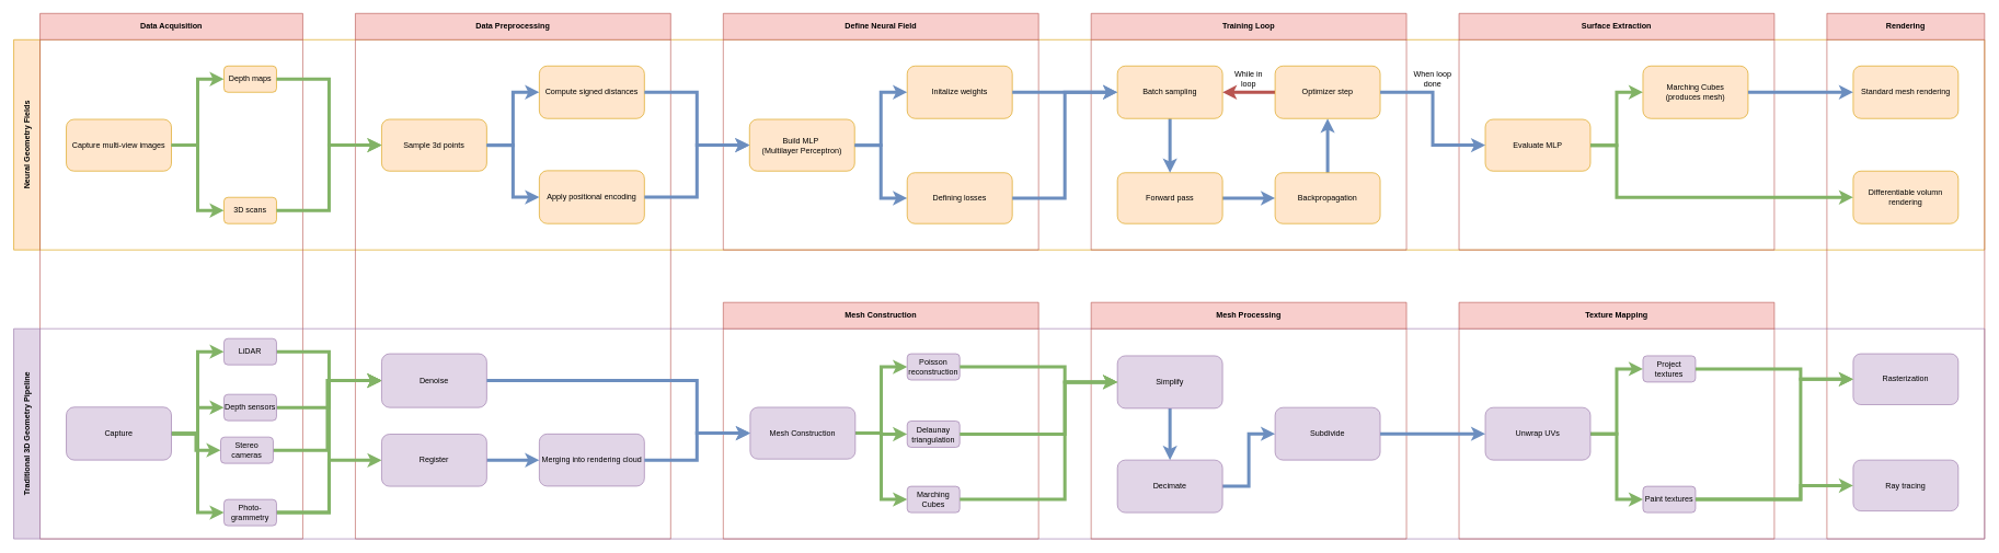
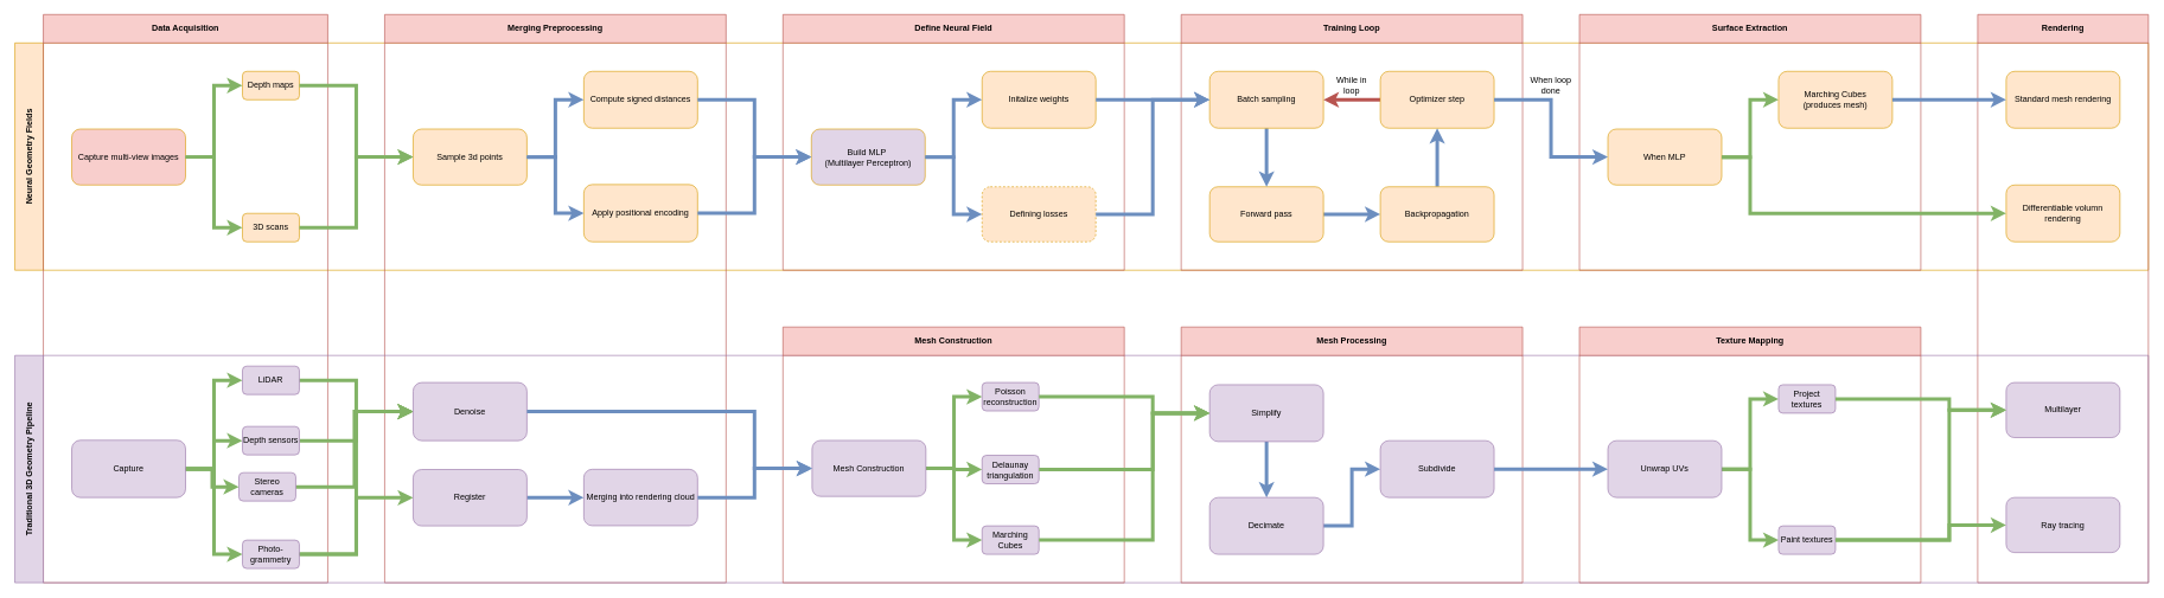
- <mxCell id="4" value="Data Preprocessing" style="swimlane;whiteSpace=wrap;html=1;startSize=40;fillColor=#f8cecc;strokeColor=#b85450;" parent="1" vertex="1"><mxGeometry x="540" y="20" width="480" height="800" as="geometry" /></mxCell>
+ <mxCell id="4" value="Merging Preprocessing" style="swimlane;whiteSpace=wrap;html=1;startSize=40;fillColor=#f8cecc;strokeColor=#b85450;" parent="1" vertex="1"><mxGeometry x="540" y="20" width="480" height="800" as="geometry" /></mxCell>
- <mxCell id="13" value="Capture multi-view images " style="rounded=1;whiteSpace=wrap;html=1;fillColor=#ffe6cc;strokeColor=#d79b00;" parent="10" vertex="1"><mxGeometry x="40" y="161.25" width="160" height="78.75" as="geometry" /></mxCell>
+ <mxCell id="13" value="Capture multi-view images " style="rounded=1;whiteSpace=wrap;html=1;fillColor=#f8cecc;strokeColor=#d79b00;" parent="10" vertex="1"><mxGeometry x="40" y="161.25" width="160" height="78.75" as="geometry" /></mxCell>
- <mxCell id="21" value="&lt;div&gt;Build MLP&amp;nbsp;&lt;/div&gt;&lt;div&gt;(Multilayer Perceptron)&lt;/div&gt;" style="rounded=1;whiteSpace=wrap;html=1;fillColor=#ffe6cc;strokeColor=#d79b00;" parent="18" vertex="1"><mxGeometry x="40" y="161.25" width="160" height="78.75" as="geometry" /></mxCell>
+ <mxCell id="21" value="&lt;div&gt;Build MLP&amp;nbsp;&lt;/div&gt;&lt;div&gt;(Multilayer Perceptron)&lt;/div&gt;" style="rounded=1;whiteSpace=wrap;html=1;fillColor=#e1d5e7;strokeColor=#d79b00;" parent="18" vertex="1"><mxGeometry x="40" y="161.25" width="160" height="78.75" as="geometry" /></mxCell>
- <mxCell id="40" value="Evaluate MLP" style="rounded=1;whiteSpace=wrap;html=1;fillColor=#ffe6cc;strokeColor=#d79b00;" parent="38" vertex="1"><mxGeometry x="40" y="161.25" width="160" height="78.75" as="geometry" /></mxCell>
+ <mxCell id="40" value="When MLP" style="rounded=1;whiteSpace=wrap;html=1;fillColor=#ffe6cc;strokeColor=#d79b00;" parent="38" vertex="1"><mxGeometry x="40" y="161.25" width="160" height="78.75" as="geometry" /></mxCell>
- <mxCell id="23" value="Defining losses" style="rounded=1;whiteSpace=wrap;html=1;fillColor=#ffe6cc;strokeColor=#d79b00;" parent="18" vertex="1"><mxGeometry x="280" y="242.5" width="160" height="77.5" as="geometry" /></mxCell>
+ <mxCell id="23" value="Defining losses" style="rounded=1;whiteSpace=wrap;html=1;fillColor=#ffe6cc;strokeColor=#d79b00;dashed=1;" parent="18" vertex="1"><mxGeometry x="280" y="242.5" width="160" height="77.5" as="geometry" /></mxCell>
- <mxCell id="65" value="Rasterization" style="rounded=1;whiteSpace=wrap;html=1;fillColor=#e1d5e7;strokeColor=#9673a6;" parent="46" vertex="1"><mxGeometry x="2800" y="38.13" width="160" height="77.5" as="geometry" /></mxCell>
+ <mxCell id="65" value="Multilayer" style="rounded=1;whiteSpace=wrap;html=1;fillColor=#e1d5e7;strokeColor=#9673a6;" parent="46" vertex="1"><mxGeometry x="2800" y="38.13" width="160" height="77.5" as="geometry" /></mxCell>
